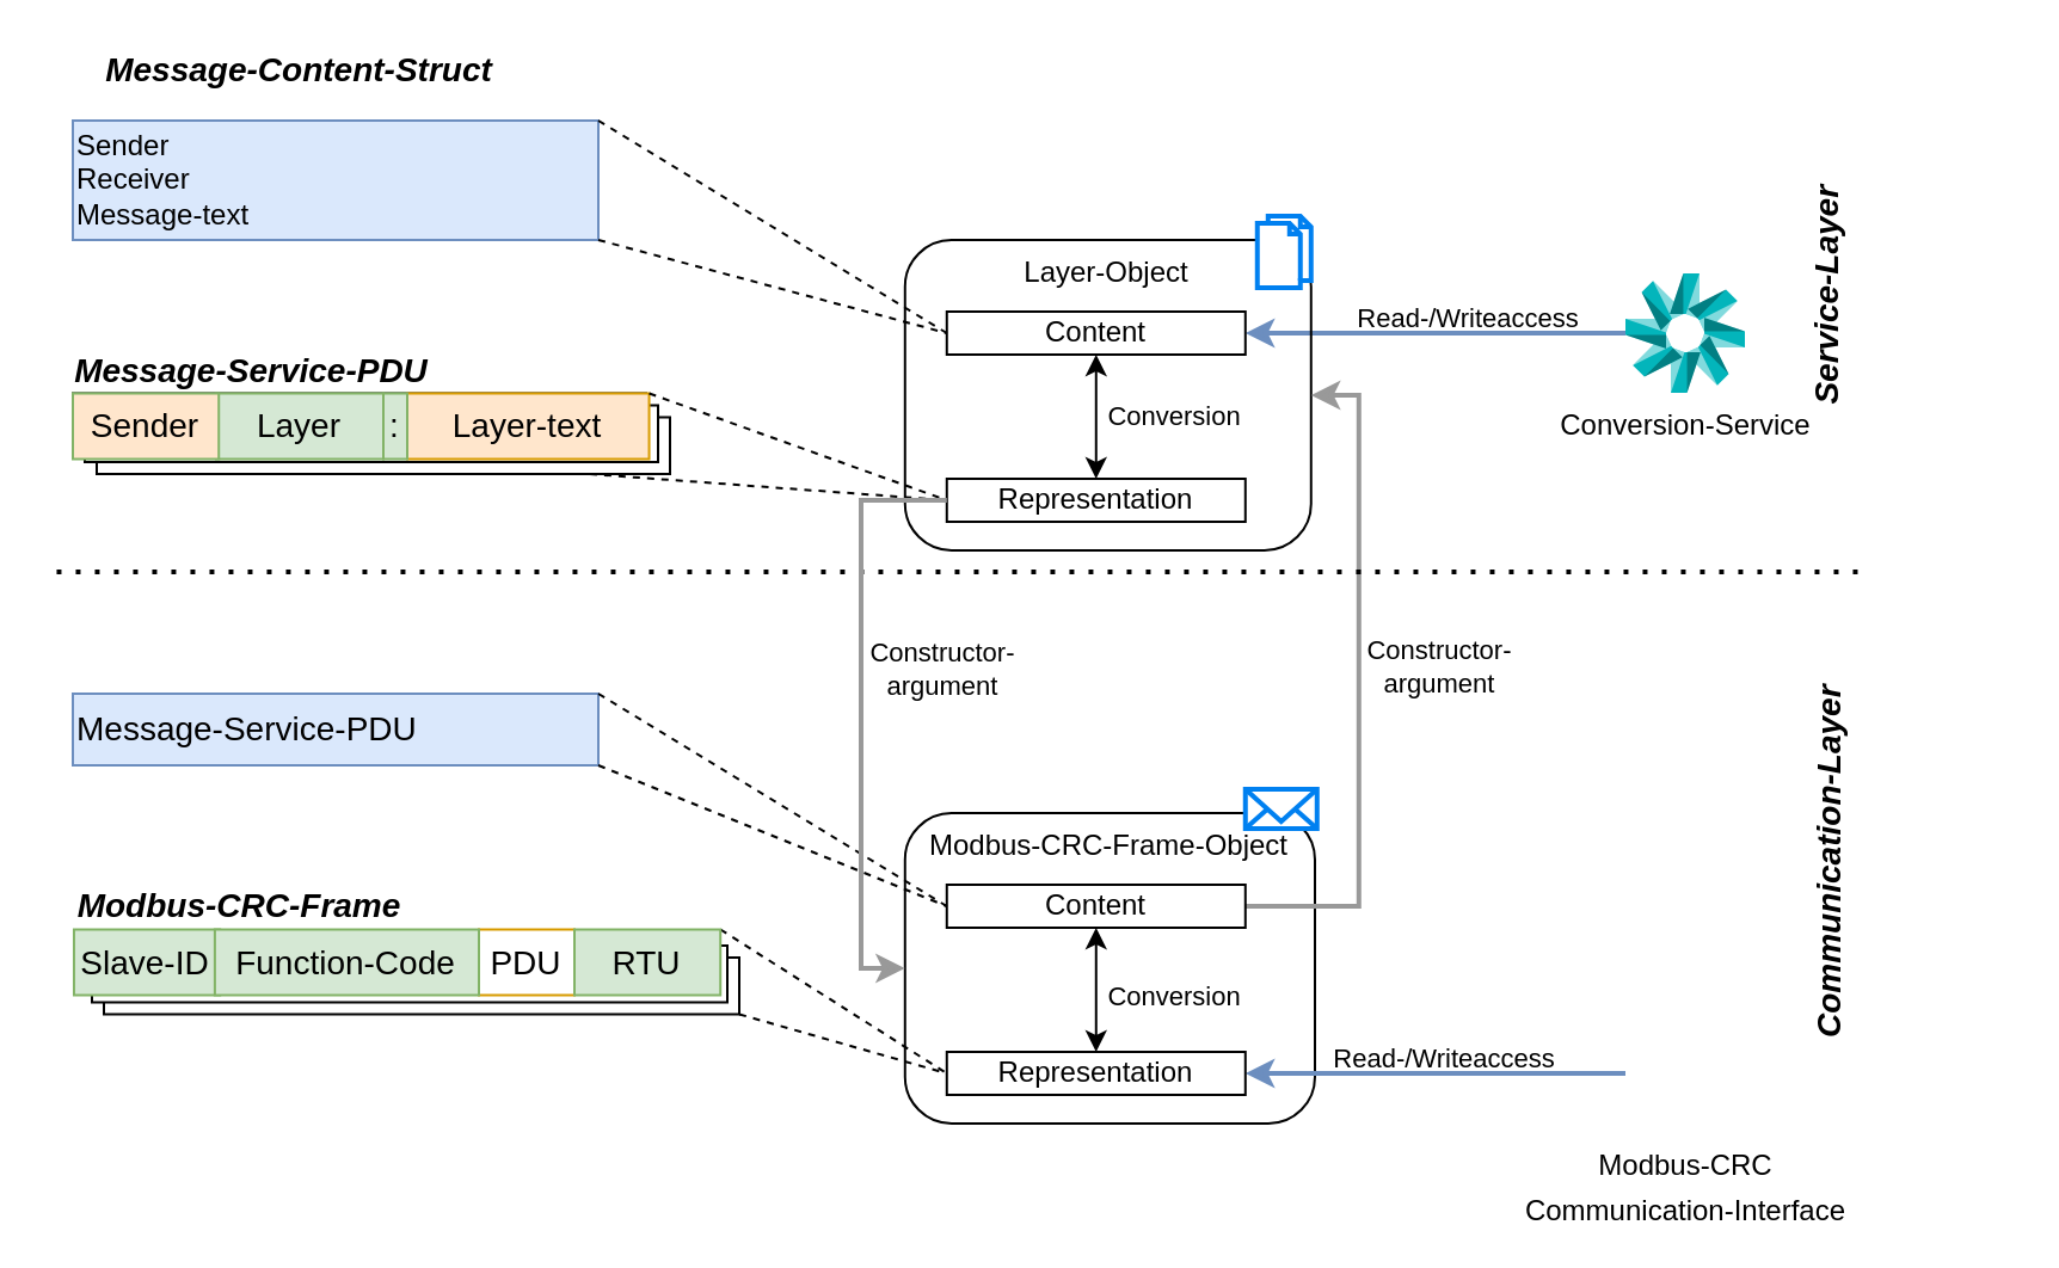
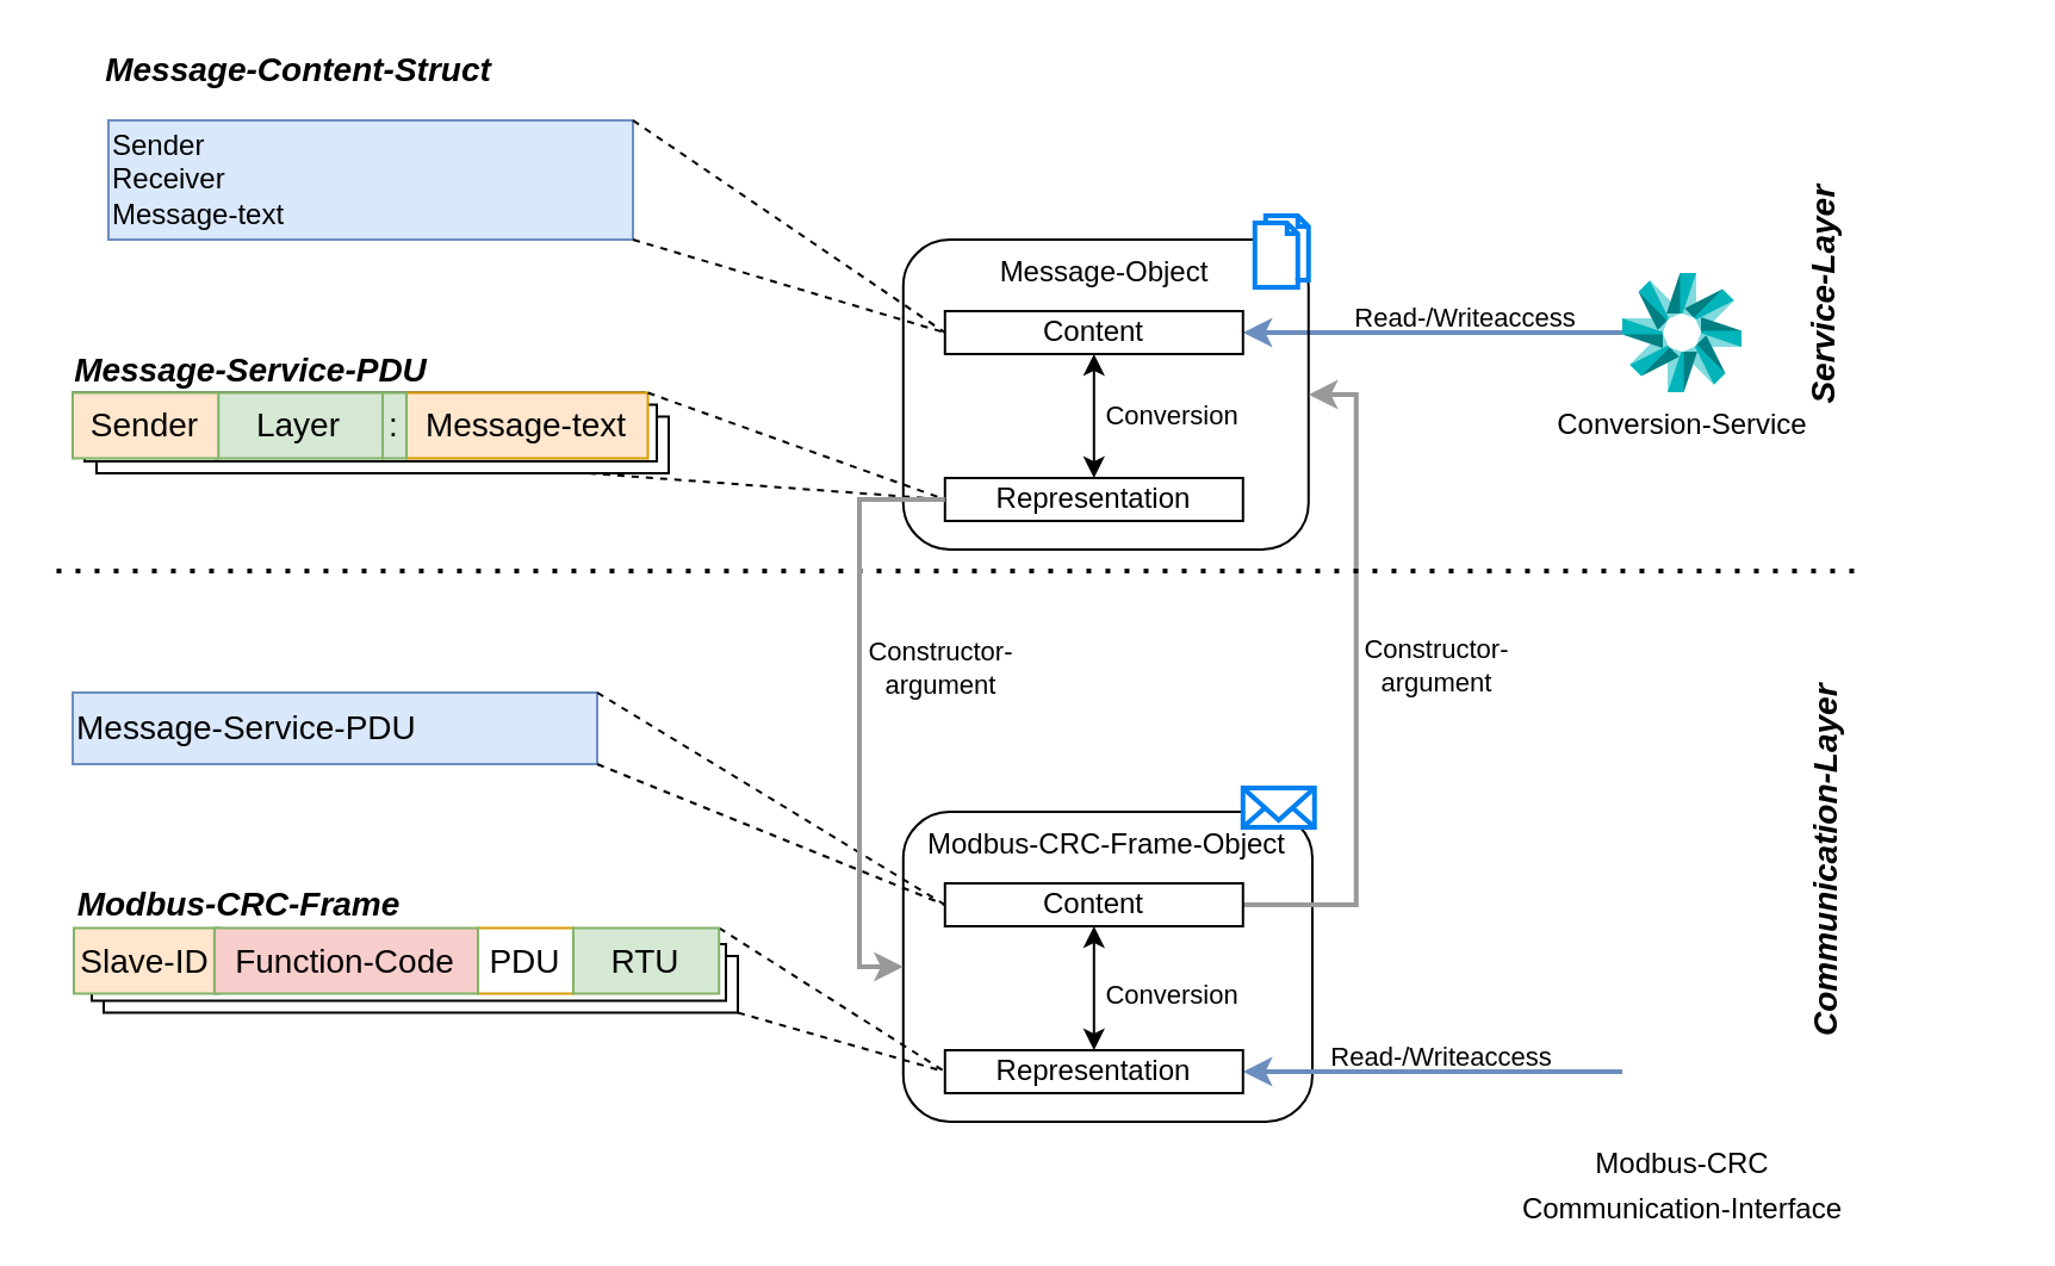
- <mxCell id="23" value="Sender&lt;div&gt;Receiver&lt;/div&gt;&lt;div style=&quot;&quot;&gt;Message-text&lt;/div&gt;" style="rounded=0;whiteSpace=wrap;html=1;align=left;fillColor=#dae8fc;strokeColor=#6c8ebf;" parent="1" vertex="1"><mxGeometry x="30" y="50" width="220" height="50" as="geometry" /></mxCell>
+ <mxCell id="23" value="Sender&lt;div&gt;Receiver&lt;/div&gt;&lt;div style=&quot;&quot;&gt;Message-text&lt;/div&gt;" style="rounded=0;whiteSpace=wrap;html=1;align=left;fillColor=#dae8fc;strokeColor=#6c8ebf;" parent="1" vertex="1"><mxGeometry x="45" y="50" width="220" height="50" as="geometry" /></mxCell>
- <mxCell id="14" value="Layer-Object" style="rounded=1;whiteSpace=wrap;html=1;verticalAlign=top;fillColor=none;" parent="13" vertex="1"><mxGeometry y="10" width="170" height="130" as="geometry" /></mxCell>
+ <mxCell id="14" value="Message-Object" style="rounded=1;whiteSpace=wrap;html=1;verticalAlign=top;fillColor=none;" parent="13" vertex="1"><mxGeometry y="10" width="170" height="130" as="geometry" /></mxCell>
- <mxCell id="5" value="&lt;span style=&quot;font-size: 14px;&quot;&gt;Layer-text&lt;/span&gt;" style="rounded=0;whiteSpace=wrap;html=1;fontSize=14;fillColor=#ffe6cc;strokeColor=#d79b00;" parent="2" vertex="1"><mxGeometry x="110" y="16.25" width="101.27" height="27.5" as="geometry" /></mxCell>
+ <mxCell id="5" value="&lt;span style=&quot;font-size: 14px;&quot;&gt;Message-text&lt;/span&gt;" style="rounded=0;whiteSpace=wrap;html=1;fontSize=14;fillColor=#ffe6cc;strokeColor=#d79b00;" parent="2" vertex="1"><mxGeometry x="110" y="16.25" width="101.27" height="27.5" as="geometry" /></mxCell>
- <mxCell id="50" value="&lt;span style=&quot;font-size: 14px;&quot;&gt;Slave-ID&lt;/span&gt;" style="rounded=0;whiteSpace=wrap;html=1;fontSize=14;fillColor=#d5e8d4;strokeColor=#82b366;" parent="49" vertex="1"><mxGeometry width="61.111" height="27.5" as="geometry" /></mxCell>
+ <mxCell id="50" value="&lt;span style=&quot;font-size: 14px;&quot;&gt;Slave-ID&lt;/span&gt;" style="rounded=0;whiteSpace=wrap;html=1;fontSize=14;fillColor=#ffe6cc;strokeColor=#82b366;" parent="49" vertex="1"><mxGeometry width="61.111" height="27.5" as="geometry" /></mxCell>
- <mxCell id="51" value="&lt;span style=&quot;font-size: 14px;&quot;&gt;Function-Code&lt;/span&gt;" style="rounded=0;whiteSpace=wrap;html=1;fontSize=14;fillColor=#d5e8d4;strokeColor=#82b366;" parent="49" vertex="1"><mxGeometry x="58.974" width="110.55" height="27.5" as="geometry" /></mxCell>
+ <mxCell id="51" value="&lt;span style=&quot;font-size: 14px;&quot;&gt;Function-Code&lt;/span&gt;" style="rounded=0;whiteSpace=wrap;html=1;fontSize=14;fillColor=#f8cecc;strokeColor=#82b366;" parent="49" vertex="1"><mxGeometry x="58.974" width="110.55" height="27.5" as="geometry" /></mxCell>
